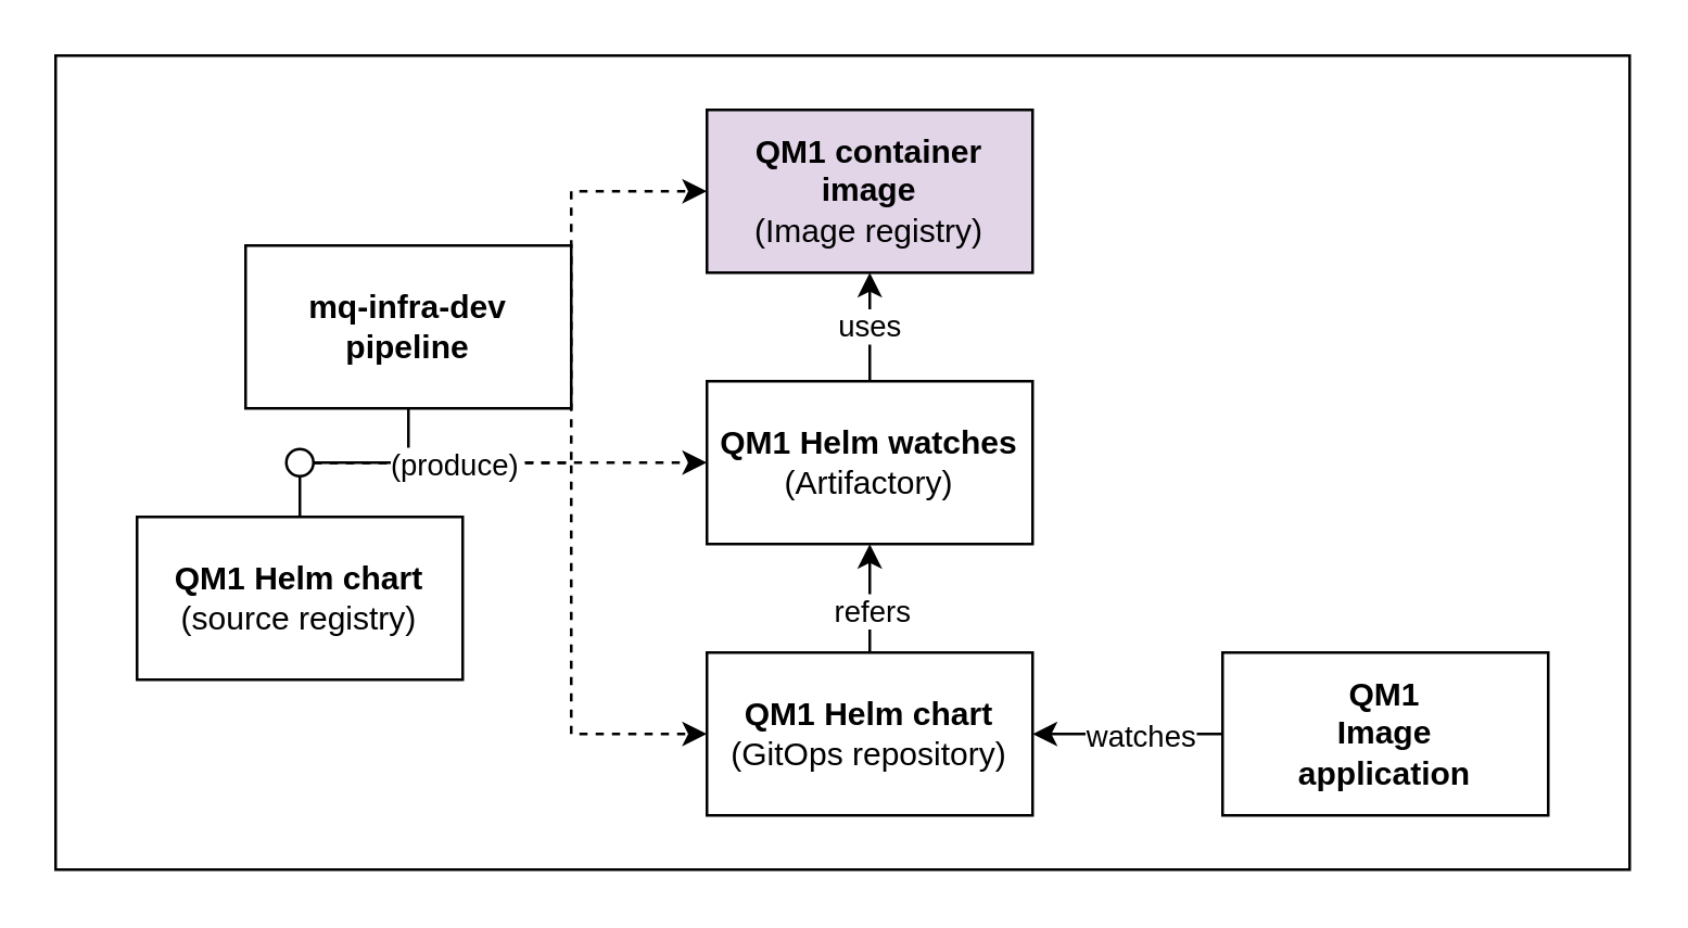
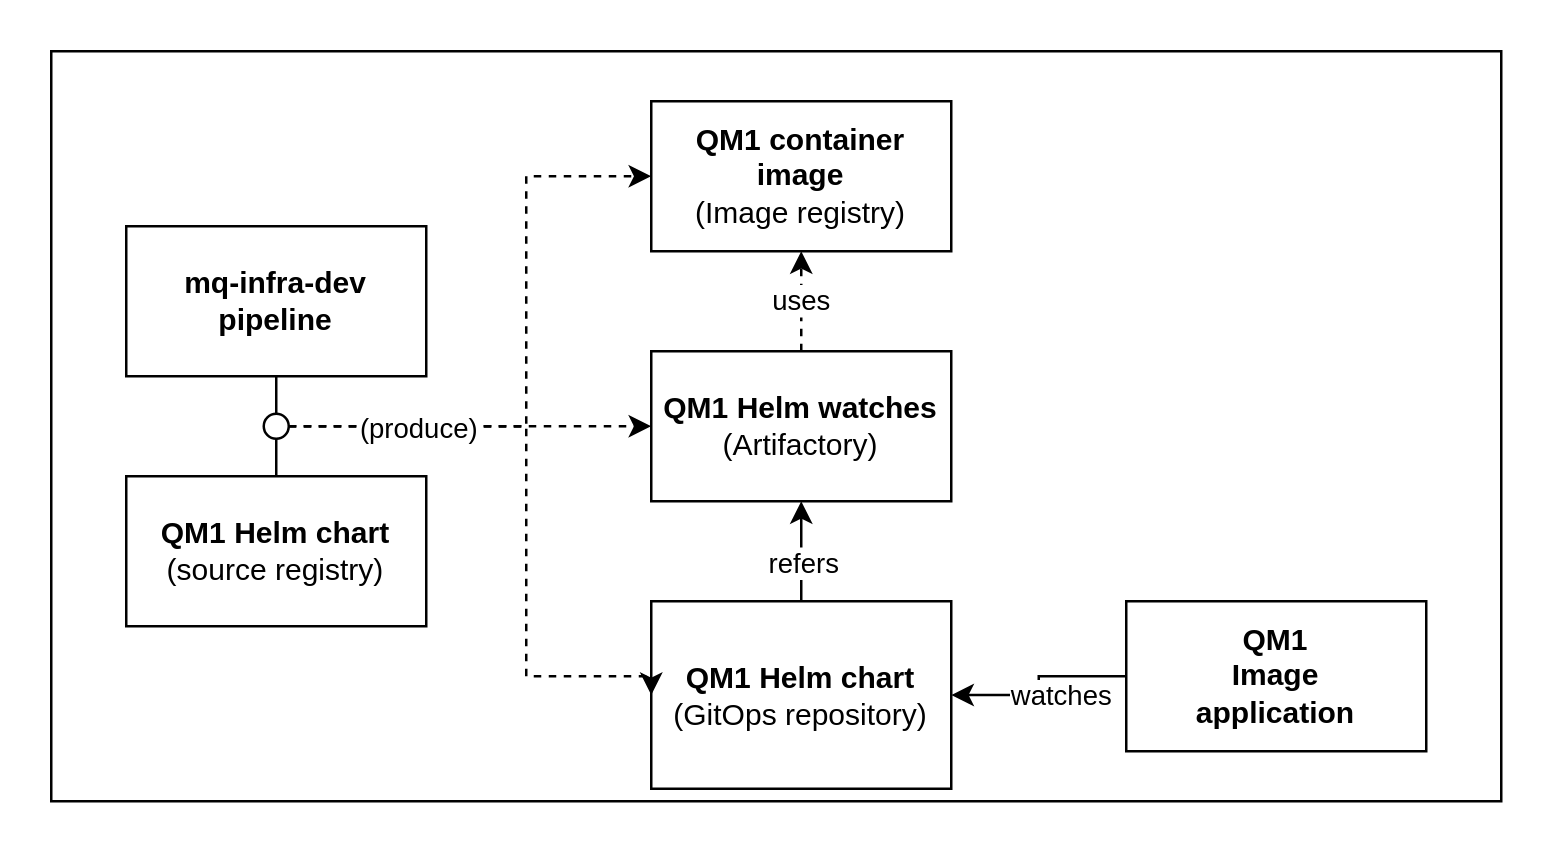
- <mxCell id="3" value="&lt;b&gt;QM1 container &lt;/b&gt;&lt;br&gt;&lt;b&gt;image&lt;/b&gt;&lt;br&gt;(Image registry)" style="rounded=0;whiteSpace=wrap;html=1;fillColor=#e1d5e7;" parent="1" vertex="1"><mxGeometry x="260" y="40" width="120" height="60" as="geometry" /></mxCell>
+ <mxCell id="3" value="&lt;b&gt;QM1 container &lt;/b&gt;&lt;br&gt;&lt;b&gt;image&lt;/b&gt;&lt;br&gt;(Image registry)" style="rounded=0;whiteSpace=wrap;html=1;" parent="1" vertex="1"><mxGeometry x="260" y="40" width="120" height="60" as="geometry" /></mxCell>
- <mxCell id="14" value="&lt;b&gt;mq-infra-dev pipeline&lt;/b&gt;" style="rounded=0;whiteSpace=wrap;html=1;" vertex="1" parent="1"><mxGeometry x="90" y="90" width="120" height="60" as="geometry" /></mxCell>
+ <mxCell id="14" value="&lt;b&gt;mq-infra-dev pipeline&lt;/b&gt;" style="rounded=0;whiteSpace=wrap;html=1;" vertex="1" parent="1"><mxGeometry x="50" y="90" width="120" height="60" as="geometry" /></mxCell>
- <mxCell id="10" value="uses" style="edgeStyle=orthogonalEdgeStyle;rounded=0;orthogonalLoop=1;jettySize=auto;html=1;" parent="1" source="11" target="3" edge="1"><mxGeometry relative="1" as="geometry"><Array as="points"><mxPoint x="320" y="120" /><mxPoint x="320" y="120" /></Array></mxGeometry></mxCell>
+ <mxCell id="10" value="uses" style="edgeStyle=orthogonalEdgeStyle;rounded=0;orthogonalLoop=1;jettySize=auto;html=1;dashed=1;" parent="1" source="11" target="3" edge="1"><mxGeometry relative="1" as="geometry"><Array as="points"><mxPoint x="320" y="120" /><mxPoint x="320" y="120" /></Array></mxGeometry></mxCell>
- <mxCell id="9" value="&lt;b&gt;QM1 Helm chart&lt;/b&gt;&lt;br&gt;(GitOps repository)" style="rounded=0;whiteSpace=wrap;html=1;" parent="1" vertex="1"><mxGeometry x="260" y="240" width="120" height="60" as="geometry" /></mxCell>
+ <mxCell id="9" value="&lt;b&gt;QM1 Helm chart&lt;/b&gt;&lt;br&gt;(GitOps repository)" style="rounded=0;whiteSpace=wrap;html=1;" parent="1" vertex="1"><mxGeometry x="260" y="240" width="120" height="75" as="geometry" /></mxCell>
